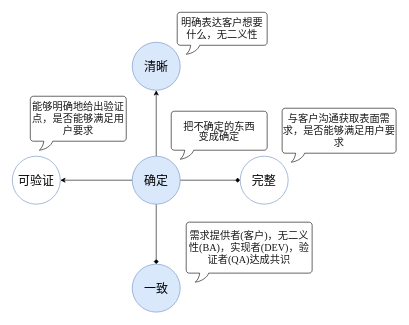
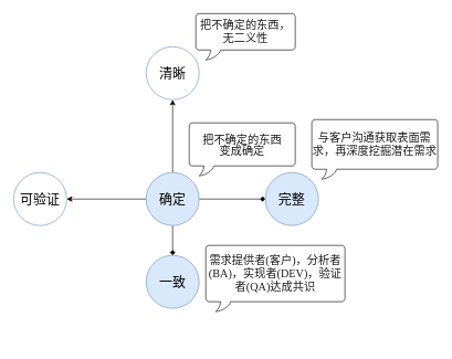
- <mxCell id="11" value="&lt;span style=&quot;font-family: &amp;quot;microsoft yahei&amp;quot;; font-size: 17px; color: rgb(25, 25, 25);&quot;&gt;明确表达客户想要什么，无二义性&lt;/span&gt;" style="whiteSpace=wrap;html=1;shape=mxgraph.basic.roundRectCallout;dx=30;dy=15;size=5;boundedLbl=1;fontSize=17;" vertex="1" parent="1"><mxGeometry x="295" y="20" width="150" height="70" as="geometry" /></mxCell>
+ <mxCell id="11" value="&lt;span style=&quot;font-family: &amp;quot;microsoft yahei&amp;quot;; font-size: 17px; color: rgb(25, 25, 25);&quot;&gt;把不确定的东西，无二义性&lt;/span&gt;" style="whiteSpace=wrap;html=1;shape=mxgraph.basic.roundRectCallout;dx=30;dy=15;size=5;boundedLbl=1;fontSize=17;" vertex="1" parent="1"><mxGeometry x="295" y="20" width="150" height="70" as="geometry" /></mxCell>
- <mxCell id="8" value="清晰" style="ellipse;whiteSpace=wrap;html=1;aspect=fixed;fontSize=20;fillColor=#dae8fc;strokeColor=#6c8ebf;" vertex="1" parent="1"><mxGeometry x="220" y="70" width="80" height="80" as="geometry" /></mxCell>
+ <mxCell id="8" value="清晰" style="ellipse;whiteSpace=wrap;html=1;aspect=fixed;fontSize=20;fillColor=#ffffff;strokeColor=#6c8ebf;" vertex="1" parent="1"><mxGeometry x="220" y="70" width="80" height="80" as="geometry" /></mxCell>
- <mxCell id="15" value="&lt;span style=&quot;font-family: &amp;quot;microsoft yahei&amp;quot;; font-size: 17px; color: rgb(25, 25, 25);&quot;&gt;能够明确地给出验证点，是否能够满足用户要求&lt;/span&gt;" style="whiteSpace=wrap;html=1;shape=mxgraph.basic.roundRectCallout;dx=30;dy=15;size=5;boundedLbl=1;fontSize=17;" vertex="1" parent="1"><mxGeometry x="50" y="160" width="160" height="90" as="geometry" /></mxCell>
- <mxCell id="12" value="&lt;span style=&quot;font-family: &amp;quot;microsoft yahei&amp;quot;; font-size: 17px; color: rgb(25, 25, 25);&quot;&gt;与客户沟通获取表面需求，是否能够满足用户要求&lt;/span&gt;" style="whiteSpace=wrap;html=1;shape=mxgraph.basic.roundRectCallout;dx=30;dy=15;size=5;boundedLbl=1;fontSize=17;" vertex="1" parent="1"><mxGeometry x="470" y="180" width="190" height="90" as="geometry" /></mxCell>
+ <mxCell id="12" value="&lt;span style=&quot;font-family: &amp;quot;microsoft yahei&amp;quot;; font-size: 17px; color: rgb(25, 25, 25);&quot;&gt;与客户沟通获取表面需求，再深度挖掘潜在需求&lt;/span&gt;" style="whiteSpace=wrap;html=1;shape=mxgraph.basic.roundRectCallout;dx=30;dy=15;size=5;boundedLbl=1;fontSize=17;" vertex="1" parent="1"><mxGeometry x="470" y="180" width="190" height="90" as="geometry" /></mxCell>
- <mxCell id="10" value="完整" style="ellipse;whiteSpace=wrap;html=1;aspect=fixed;fontSize=20;fillColor=#ffffff;strokeColor=#6c8ebf;" vertex="1" parent="1"><mxGeometry x="400" y="260" width="80" height="80" as="geometry" /></mxCell>
+ <mxCell id="10" value="完整" style="ellipse;whiteSpace=wrap;html=1;aspect=fixed;fontSize=20;fillColor=#dae8fc;strokeColor=#6c8ebf;" vertex="1" parent="1"><mxGeometry x="400" y="260" width="80" height="80" as="geometry" /></mxCell>
- <mxCell id="14" value="&lt;span style=&quot;font-family: &amp;quot;microsoft yahei&amp;quot;; font-size: 17px; color: rgb(25, 25, 25);&quot;&gt;需求提供者(客户)，无二义性(BA)，实现者(DEV)，验证者(QA)达成共识&lt;/span&gt;" style="whiteSpace=wrap;html=1;shape=mxgraph.basic.roundRectCallout;dx=30;dy=15;size=5;boundedLbl=1;fontSize=17;" vertex="1" parent="1"><mxGeometry x="310" y="370" width="210" height="100" as="geometry" /></mxCell>
+ <mxCell id="14" value="&lt;span style=&quot;font-family: &amp;quot;microsoft yahei&amp;quot;; font-size: 17px; color: rgb(25, 25, 25);&quot;&gt;需求提供者(客户)，分析者(BA)，实现者(DEV)，验证者(QA)达成共识&lt;/span&gt;" style="whiteSpace=wrap;html=1;shape=mxgraph.basic.roundRectCallout;dx=30;dy=15;size=5;boundedLbl=1;fontSize=17;" vertex="1" parent="1"><mxGeometry x="310" y="370" width="210" height="100" as="geometry" /></mxCell>
- <mxCell id="9" value="一致" style="ellipse;whiteSpace=wrap;html=1;aspect=fixed;fontSize=20;fillColor=#dae8fc;strokeColor=#6c8ebf;" vertex="1" parent="1"><mxGeometry x="220" y="440" width="80" height="80" as="geometry" /></mxCell>
+ <mxCell id="9" value="一致" style="ellipse;whiteSpace=wrap;html=1;aspect=fixed;fontSize=20;fillColor=#dae8fc;strokeColor=#6c8ebf;" vertex="1" parent="1"><mxGeometry x="220" y="385" width="80" height="80" as="geometry" /></mxCell>
